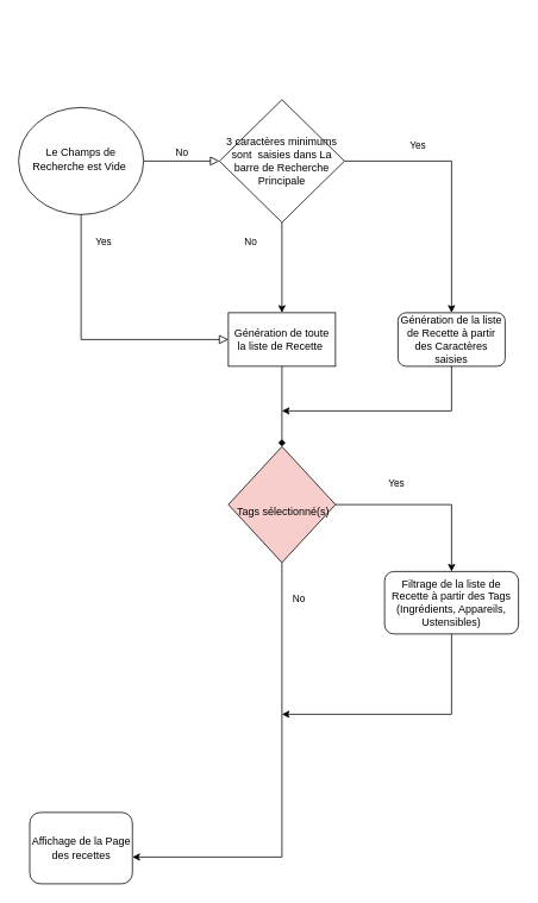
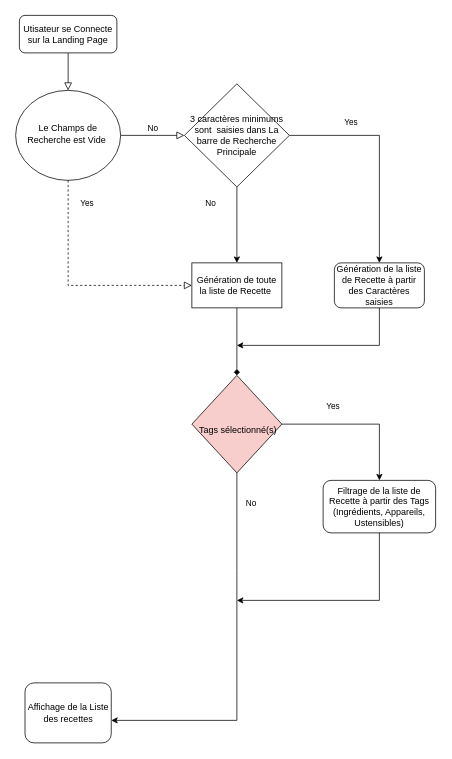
+ <mxCell id="3" value="Utisateur se Connecte&lt;br&gt;sur la Landing Page" style="rounded=1;whiteSpace=wrap;html=1;fontSize=12;glass=0;strokeWidth=1;shadow=0;" parent="1" vertex="1"><mxGeometry x="25" y="20" width="130" height="50" as="geometry" /></mxCell>
+ <mxCell id="2" value="" style="rounded=0;html=1;jettySize=auto;orthogonalLoop=1;fontSize=11;endArrow=block;endFill=0;endSize=8;strokeWidth=1;shadow=0;labelBackgroundColor=none;edgeStyle=orthogonalEdgeStyle;" parent="1" source="3" target="5" edge="1"><mxGeometry relative="1" as="geometry" /></mxCell>
- <mxCell id="9" value="Yes" style="rounded=0;html=1;jettySize=auto;orthogonalLoop=1;fontSize=11;endArrow=block;endFill=0;endSize=8;strokeWidth=1;shadow=0;labelBackgroundColor=none;edgeStyle=orthogonalEdgeStyle;entryX=0;entryY=0.5;entryDx=0;entryDy=0;" parent="1" source="5" target="17" edge="1"><mxGeometry x="-0.803" y="25" relative="1" as="geometry"><mxPoint as="offset" /><mxPoint x="145" y="500" as="targetPoint" /><Array as="points"><mxPoint x="90" y="380" /></Array></mxGeometry></mxCell>
+ <mxCell id="9" value="Yes" style="rounded=0;html=1;jettySize=auto;orthogonalLoop=1;fontSize=11;endArrow=block;endFill=0;endSize=8;strokeWidth=1;shadow=0;labelBackgroundColor=none;edgeStyle=orthogonalEdgeStyle;entryX=0;entryY=0.5;entryDx=0;entryDy=0;dashed=1;" parent="1" source="5" target="17" edge="1"><mxGeometry x="-0.803" y="25" relative="1" as="geometry"><mxPoint as="offset" /><mxPoint x="145" y="500" as="targetPoint" /><Array as="points"><mxPoint x="90" y="380" /></Array></mxGeometry></mxCell>
- <mxCell id="7" value="Affichage de la Page des recettes" style="rounded=1;whiteSpace=wrap;html=1;" vertex="1" parent="6"><mxGeometry width="115" height="80" as="geometry" /></mxCell>
+ <mxCell id="7" value="Affichage de la Liste des recettes" style="rounded=1;whiteSpace=wrap;html=1;" vertex="1" parent="6"><mxGeometry width="115" height="80" as="geometry" /></mxCell>
